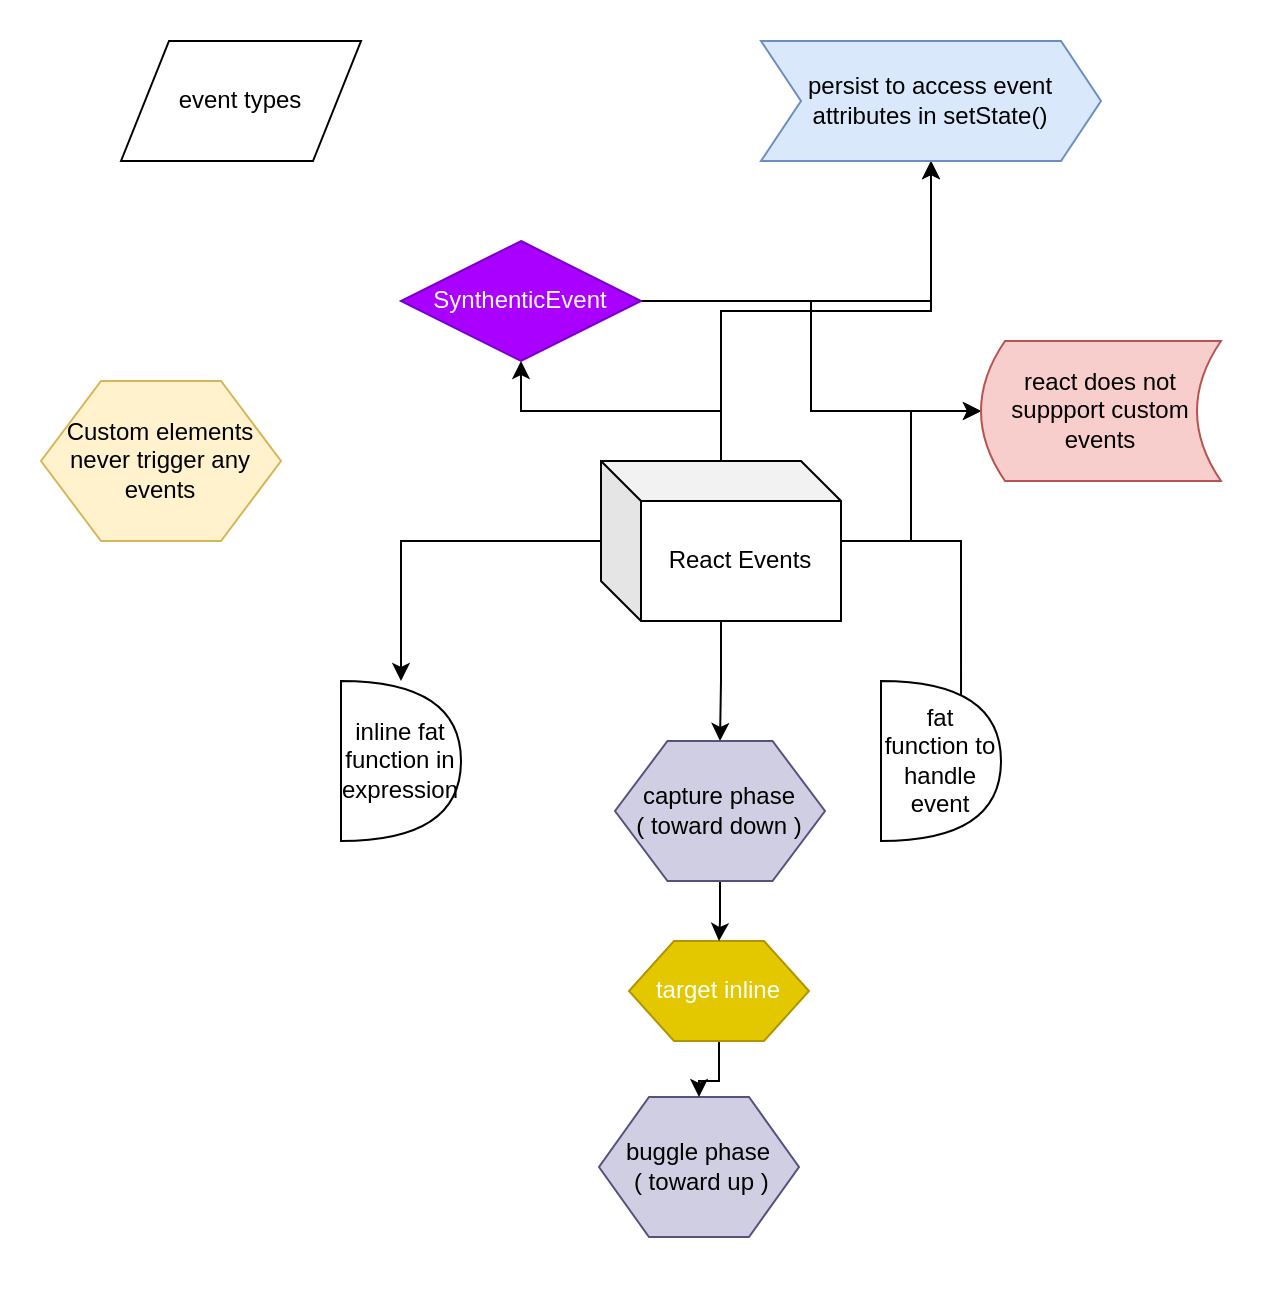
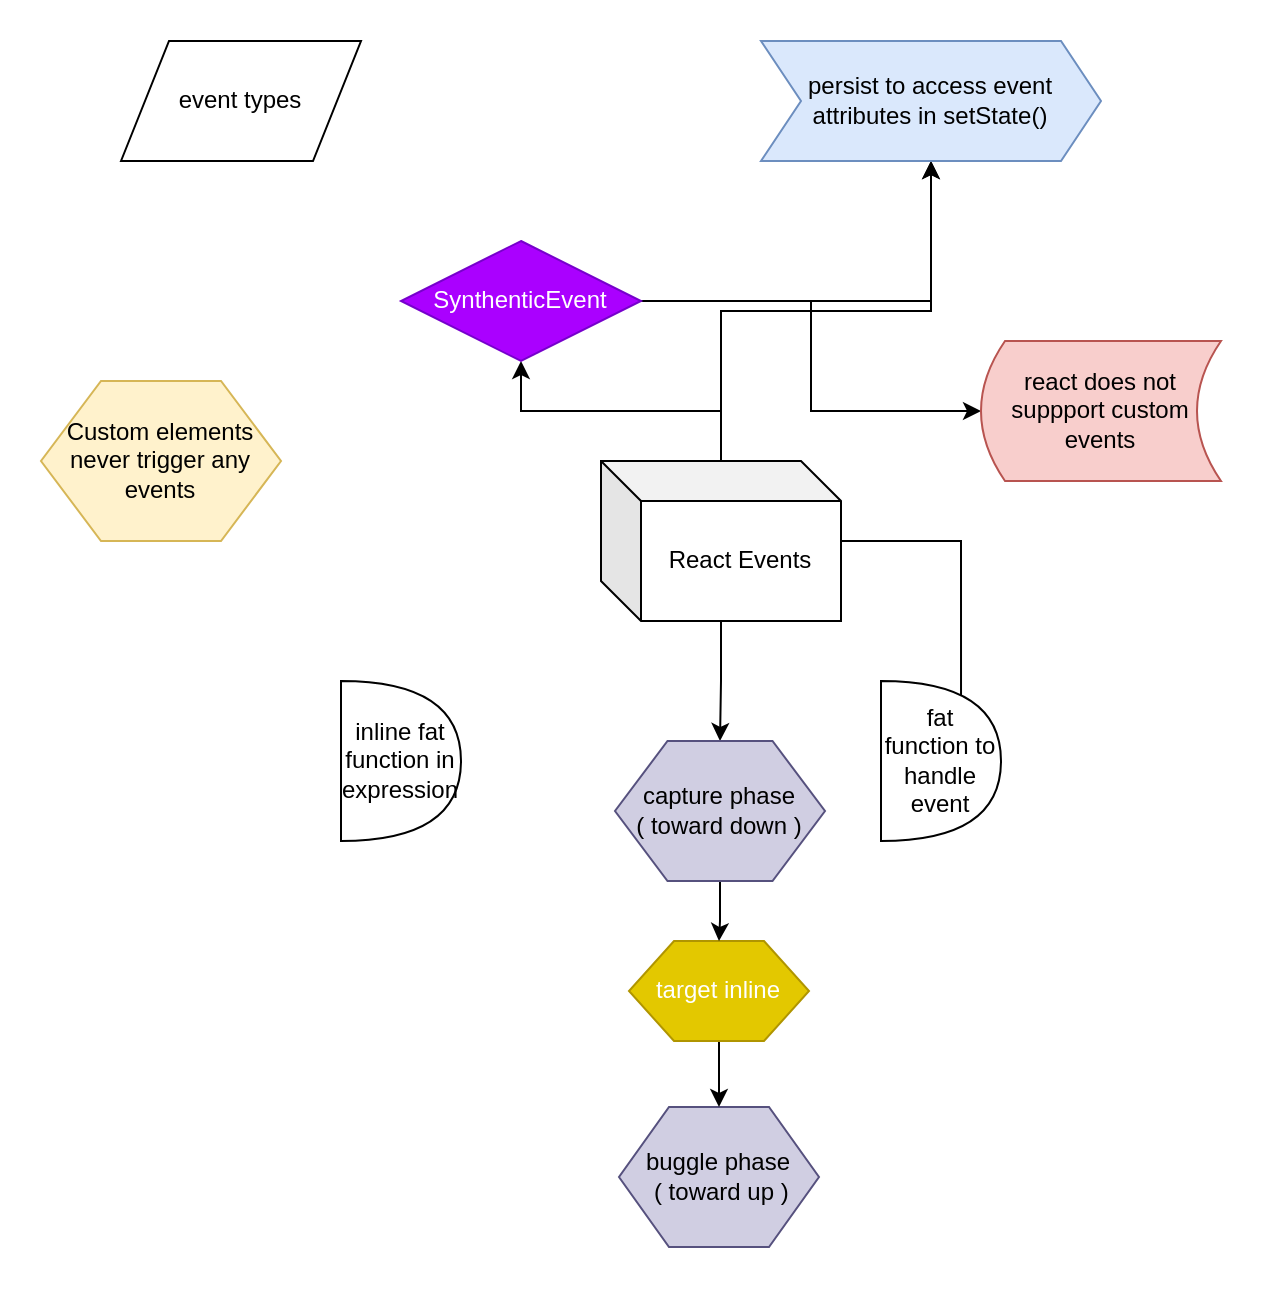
- <mxCell id="3" style="edgeStyle=orthogonalEdgeStyle;rounded=0;orthogonalLoop=1;jettySize=auto;html=1;" edge="1" parent="1" source="8" target="14"><mxGeometry relative="1" as="geometry" /></mxCell>
- <mxCell id="4" style="edgeStyle=orthogonalEdgeStyle;rounded=0;orthogonalLoop=1;jettySize=auto;html=1;" edge="1" parent="1" source="8" target="15"><mxGeometry relative="1" as="geometry" /></mxCell>
- <mxCell id="17" value="buggle phase&lt;br&gt;&amp;nbsp;( toward up )" style="shape=hexagon;perimeter=hexagonPerimeter2;whiteSpace=wrap;html=1;fillColor=#d0cee2;strokeColor=#56517e;" vertex="1" parent="1"><mxGeometry x="299" y="548" width="100" height="70" as="geometry" /></mxCell>
+ <mxCell id="17" value="buggle phase&lt;br&gt;&amp;nbsp;( toward up )" style="shape=hexagon;perimeter=hexagonPerimeter2;whiteSpace=wrap;html=1;fillColor=#d0cee2;strokeColor=#56517e;" vertex="1" parent="1"><mxGeometry x="309" y="553" width="100" height="70" as="geometry" /></mxCell>
